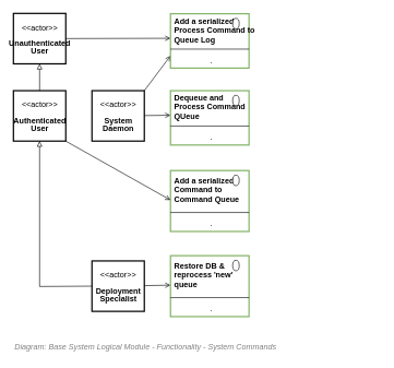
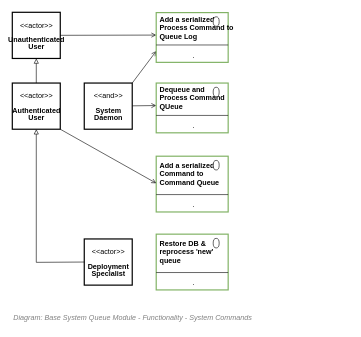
- <mxCell id="14" value="&lt;p style=&quot;line-height: 100%&quot;&gt;&amp;lt;&amp;lt;actor&amp;gt;&amp;gt;&lt;br&gt;&lt;br&gt;&lt;b&gt;System &lt;br&gt;Daemon&lt;/b&gt;&lt;/p&gt;" style="text;html=1;align=center;verticalAlign=middle;dashed=0;strokeColor=#000000;strokeWidth=2;" vertex="1" parent="1"><mxGeometry x="140" y="138" width="80" height="77" as="geometry" /></mxCell>
+ <mxCell id="14" value="&lt;p style=&quot;line-height: 100%&quot;&gt;&amp;lt;&amp;lt;and&amp;gt;&amp;gt;&lt;br&gt;&lt;br&gt;&lt;b&gt;System &lt;br&gt;Daemon&lt;/b&gt;&lt;/p&gt;" style="text;html=1;align=center;verticalAlign=middle;dashed=0;strokeColor=#000000;strokeWidth=2;" vertex="1" parent="1"><mxGeometry x="140" y="138" width="80" height="77" as="geometry" /></mxCell>
- <mxCell id="28" style="edgeStyle=none;rounded=0;orthogonalLoop=1;jettySize=auto;html=1;entryX=0;entryY=0.75;entryDx=0;entryDy=0;endArrow=open;endFill=0;" edge="1" parent="1" source="29" target="31"><mxGeometry relative="1" as="geometry" /></mxCell>
- <mxCell id="2" value="&lt;font style=&quot;font-size: 12px&quot;&gt;&lt;span&gt;Diagram: Base&amp;nbsp;&lt;/span&gt;System&amp;nbsp;&lt;span&gt;Logical Module -&amp;nbsp;&lt;/span&gt;&lt;span&gt;Functionality -&amp;nbsp;&lt;/span&gt;System Commands&amp;nbsp;&lt;/font&gt;" style="text;strokeColor=none;fillColor=none;html=1;fontSize=10;fontStyle=2;verticalAlign=middle;align=left;shadow=0;glass=0;comic=0;opacity=30;fontColor=#808080;" vertex="1" parent="1"><mxGeometry x="20" y="520" width="520" height="20" as="geometry" /></mxCell>
+ <mxCell id="2" value="&lt;font style=&quot;font-size: 12px&quot;&gt;&lt;span&gt;Diagram: Base&amp;nbsp;&lt;/span&gt;System&amp;nbsp;&lt;span&gt;Queue Module -&amp;nbsp;&lt;/span&gt;&lt;span&gt;Functionality -&amp;nbsp;&lt;/span&gt;System Commands&amp;nbsp;&lt;/font&gt;" style="text;strokeColor=none;fillColor=none;html=1;fontSize=10;fontStyle=2;verticalAlign=middle;align=left;shadow=0;glass=0;comic=0;opacity=30;fontColor=#808080;" vertex="1" parent="1"><mxGeometry x="20" y="520" width="520" height="20" as="geometry" /></mxCell>
